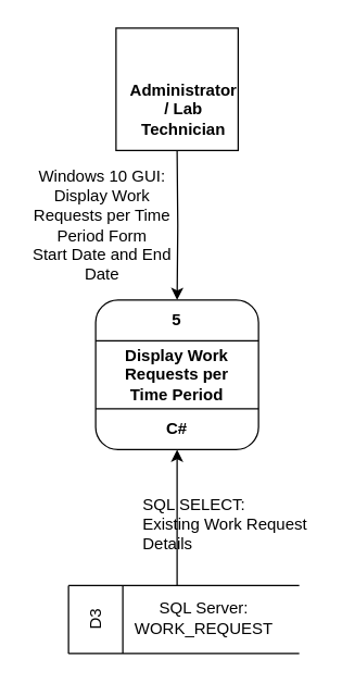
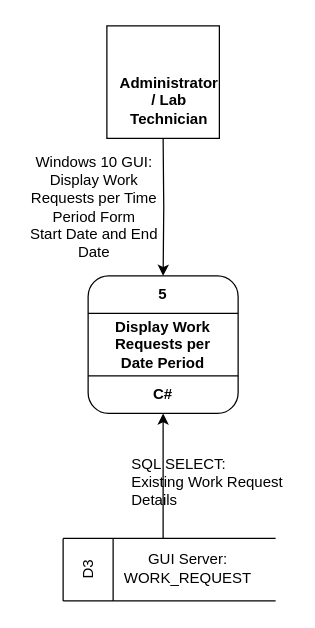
- <mxCell id="6" value="Display Work Requests per Time Period" style="text;html=1;strokeColor=none;fillColor=none;align=center;verticalAlign=middle;whiteSpace=wrap;rounded=0;fontStyle=1" parent="1" vertex="1"><mxGeometry x="90" y="260" width="80" height="30" as="geometry" /></mxCell>
+ <mxCell id="6" value="Display Work Requests per Date Period" style="text;html=1;strokeColor=none;fillColor=none;align=center;verticalAlign=middle;whiteSpace=wrap;rounded=0;fontStyle=1" parent="1" vertex="1"><mxGeometry x="90" y="260" width="80" height="30" as="geometry" /></mxCell>
- <mxCell id="12" value="SQL Server:&lt;br&gt;WORK_REQUEST" style="text;html=1;strokeColor=none;fillColor=none;align=center;verticalAlign=middle;whiteSpace=wrap;rounded=0;" parent="1" vertex="1"><mxGeometry x="120" y="439" width="60" height="30" as="geometry" /></mxCell>
+ <mxCell id="12" value="GUI Server:&lt;br&gt;WORK_REQUEST" style="text;html=1;strokeColor=none;fillColor=none;align=center;verticalAlign=middle;whiteSpace=wrap;rounded=0;" parent="1" vertex="1"><mxGeometry x="120" y="439" width="60" height="30" as="geometry" /></mxCell>
